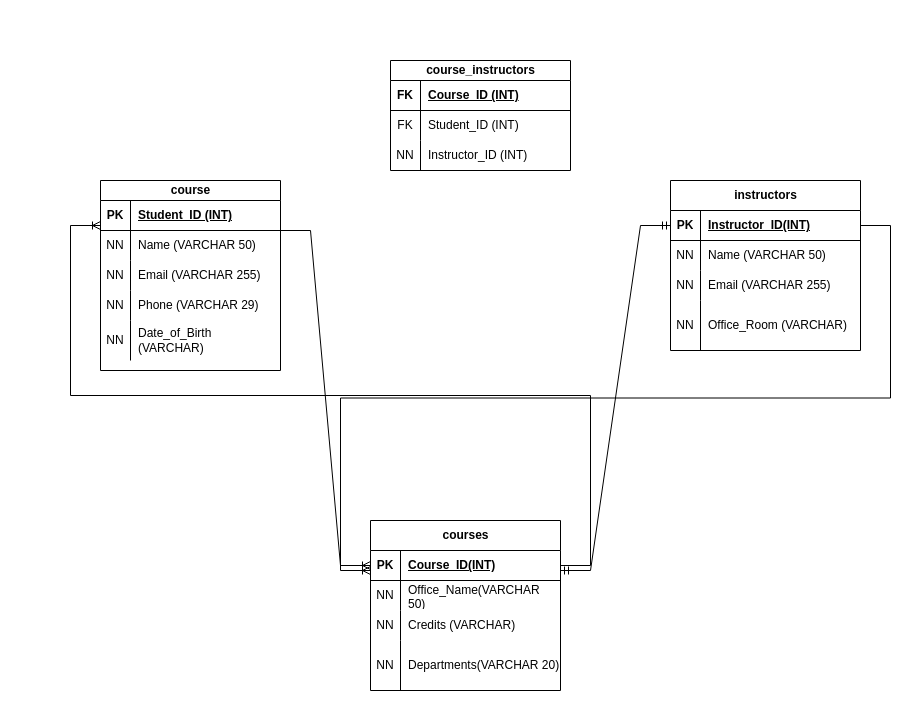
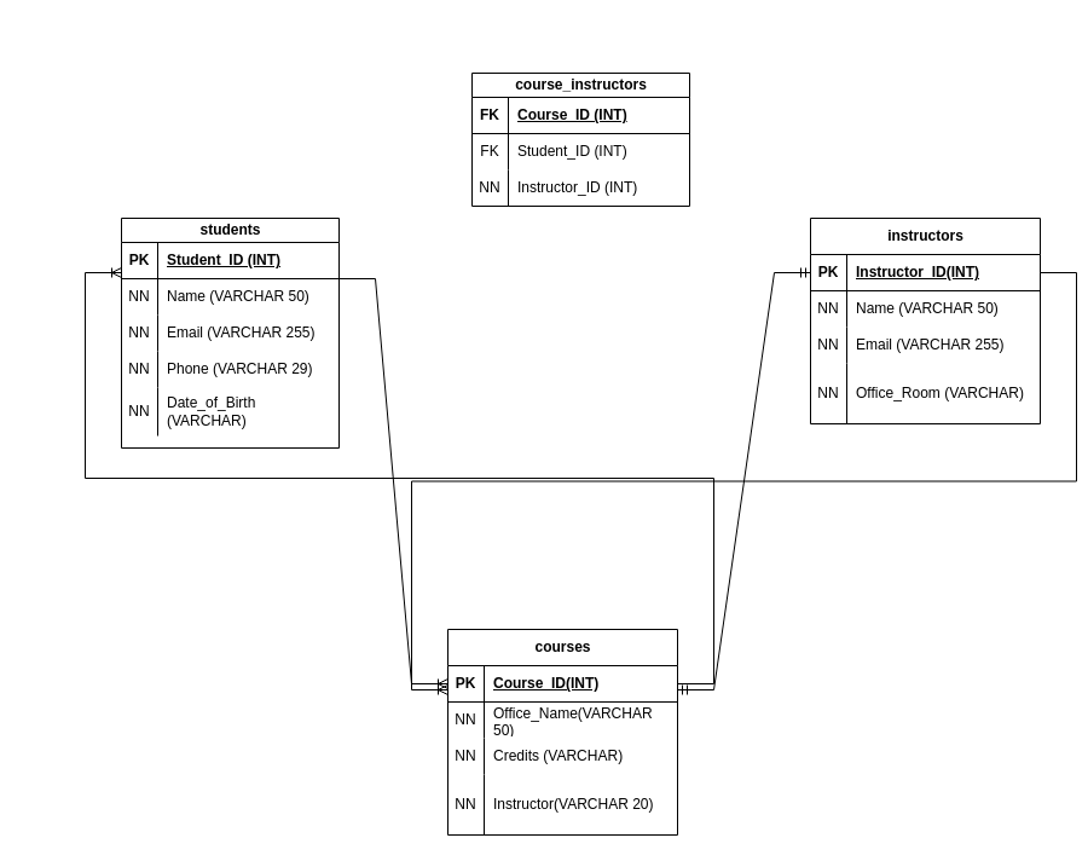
- <mxCell id="2" value="course" style="shape=table;startSize=20;container=1;collapsible=1;childLayout=tableLayout;fixedRows=1;rowLines=0;fontStyle=1;align=center;resizeLast=1;html=1;" parent="1" vertex="1"><mxGeometry x="100" y="180" width="180" height="190" as="geometry" /></mxCell>
+ <mxCell id="2" value="students" style="shape=table;startSize=20;container=1;collapsible=1;childLayout=tableLayout;fixedRows=1;rowLines=0;fontStyle=1;align=center;resizeLast=1;html=1;" parent="1" vertex="1"><mxGeometry x="100" y="180" width="180" height="190" as="geometry" /></mxCell>
- <mxCell id="30" value="Departments(VARCHAR 20)" style="shape=partialRectangle;connectable=0;fillColor=none;top=0;left=0;bottom=0;right=0;align=left;spacingLeft=6;overflow=hidden;whiteSpace=wrap;html=1;" parent="28" vertex="1"><mxGeometry x="30" width="160" height="50" as="geometry"><mxRectangle width="160" height="50" as="alternateBounds" /></mxGeometry></mxCell>
+ <mxCell id="30" value="Instructor(VARCHAR 20)" style="shape=partialRectangle;connectable=0;fillColor=none;top=0;left=0;bottom=0;right=0;align=left;spacingLeft=6;overflow=hidden;whiteSpace=wrap;html=1;" parent="28" vertex="1"><mxGeometry x="30" width="160" height="50" as="geometry"><mxRectangle width="160" height="50" as="alternateBounds" /></mxGeometry></mxCell>
